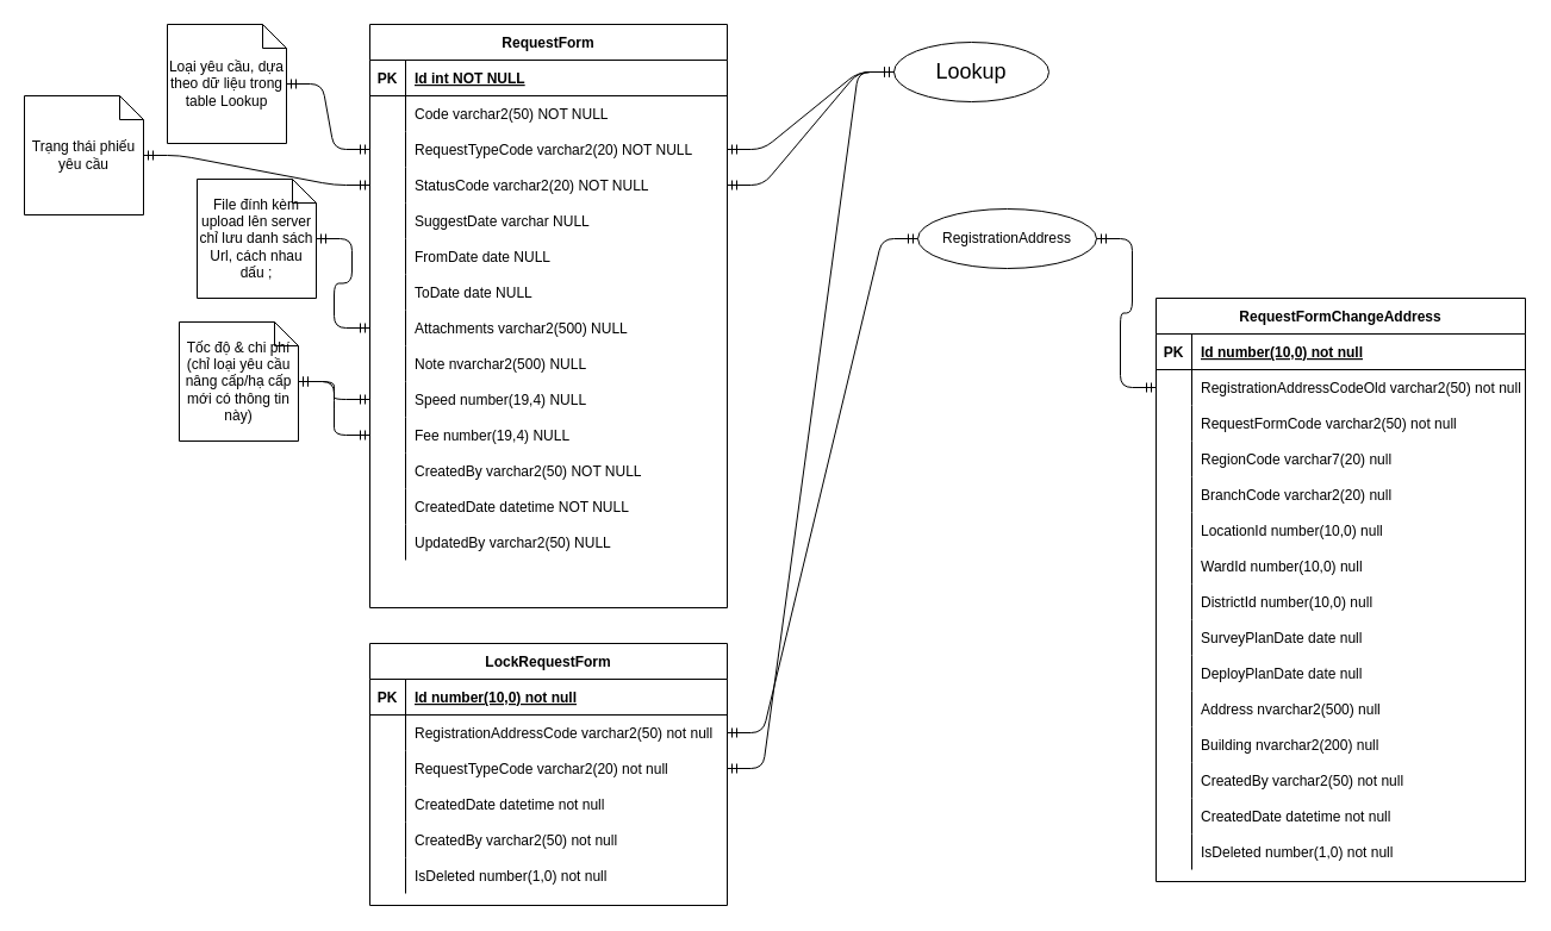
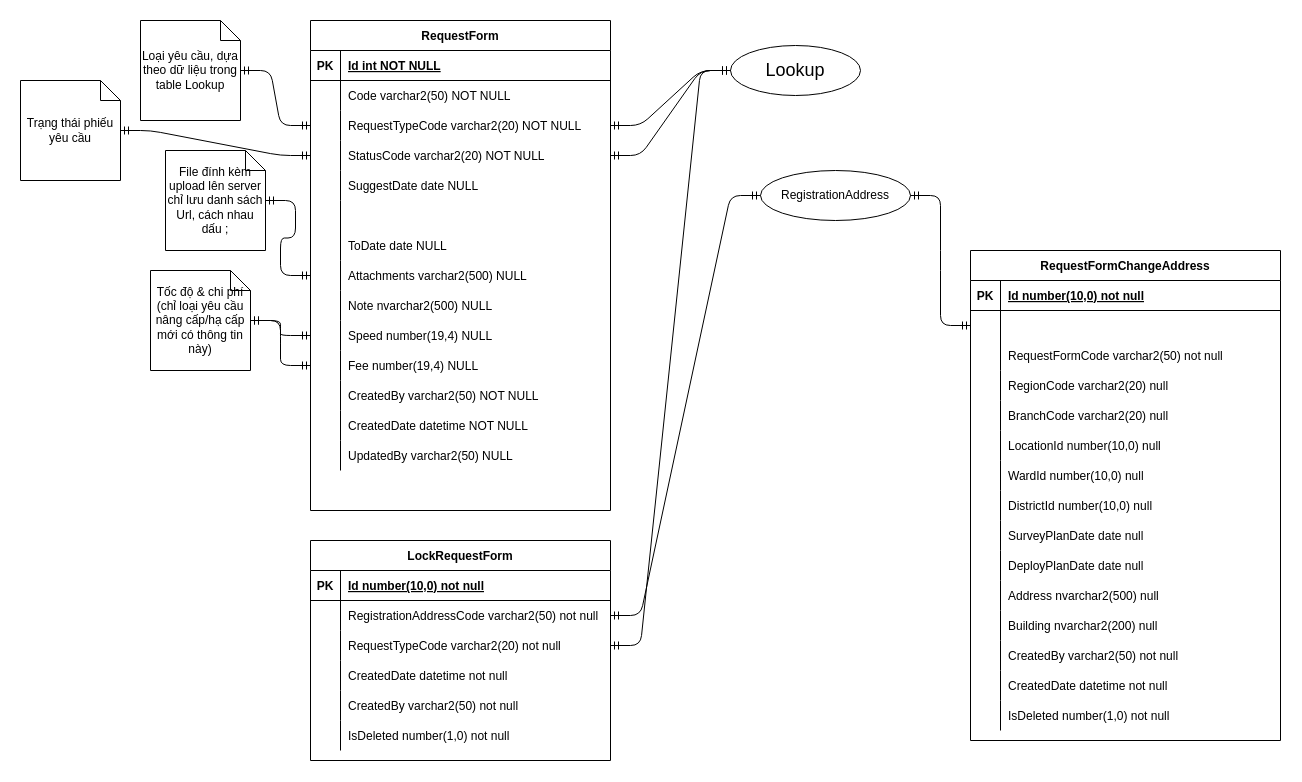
- <mxCell id="56" value="Lookup" style="ellipse;whiteSpace=wrap;html=1;align=center;fontSize=18;" parent="1" vertex="1"><mxGeometry x="750" y="35" width="130" height="50" as="geometry" /></mxCell>
+ <mxCell id="56" value="Lookup" style="ellipse;whiteSpace=wrap;html=1;align=center;fontSize=18;" parent="1" vertex="1"><mxGeometry x="730" y="45" width="130" height="50" as="geometry" /></mxCell>
- <mxCell id="17" value="SuggestDate varchar NULL" style="shape=partialRectangle;overflow=hidden;connectable=0;fillColor=none;top=0;left=0;bottom=0;right=0;align=left;spacingLeft=6;" parent="15" vertex="1"><mxGeometry x="30" width="270" height="30" as="geometry" /></mxCell>
+ <mxCell id="17" value="SuggestDate date NULL" style="shape=partialRectangle;overflow=hidden;connectable=0;fillColor=none;top=0;left=0;bottom=0;right=0;align=left;spacingLeft=6;" parent="15" vertex="1"><mxGeometry x="30" width="270" height="30" as="geometry" /></mxCell>
- <mxCell id="105" value="RegistrationAddress" style="ellipse;whiteSpace=wrap;html=1;align=center;" parent="1" vertex="1"><mxGeometry x="770" y="175" width="150" height="50" as="geometry" /></mxCell>
+ <mxCell id="105" value="RegistrationAddress" style="ellipse;whiteSpace=wrap;html=1;align=center;" parent="1" vertex="1"><mxGeometry x="760" y="170" width="150" height="50" as="geometry" /></mxCell>
- <mxCell id="20" value="FromDate date NULL" style="shape=partialRectangle;overflow=hidden;connectable=0;fillColor=none;top=0;left=0;bottom=0;right=0;align=left;spacingLeft=6;" parent="18" vertex="1"><mxGeometry x="30" width="270" height="30" as="geometry" /></mxCell>
- <mxCell id="65" value="RegistrationAddressCodeOld varchar2(50) not null" style="shape=partialRectangle;connectable=0;fillColor=none;top=0;left=0;bottom=0;right=0;align=left;spacingLeft=6;overflow=hidden;" parent="63" vertex="1"><mxGeometry x="30" width="280" height="30" as="geometry" /></mxCell>
- <mxCell id="71" value="RegionCode varchar7(20) null" style="shape=partialRectangle;connectable=0;fillColor=none;top=0;left=0;bottom=0;right=0;align=left;spacingLeft=6;overflow=hidden;" parent="69" vertex="1"><mxGeometry x="30" width="280" height="30" as="geometry" /></mxCell>
+ <mxCell id="71" value="RegionCode varchar2(20) null" style="shape=partialRectangle;connectable=0;fillColor=none;top=0;left=0;bottom=0;right=0;align=left;spacingLeft=6;overflow=hidden;" parent="69" vertex="1"><mxGeometry x="30" width="280" height="30" as="geometry" /></mxCell>
